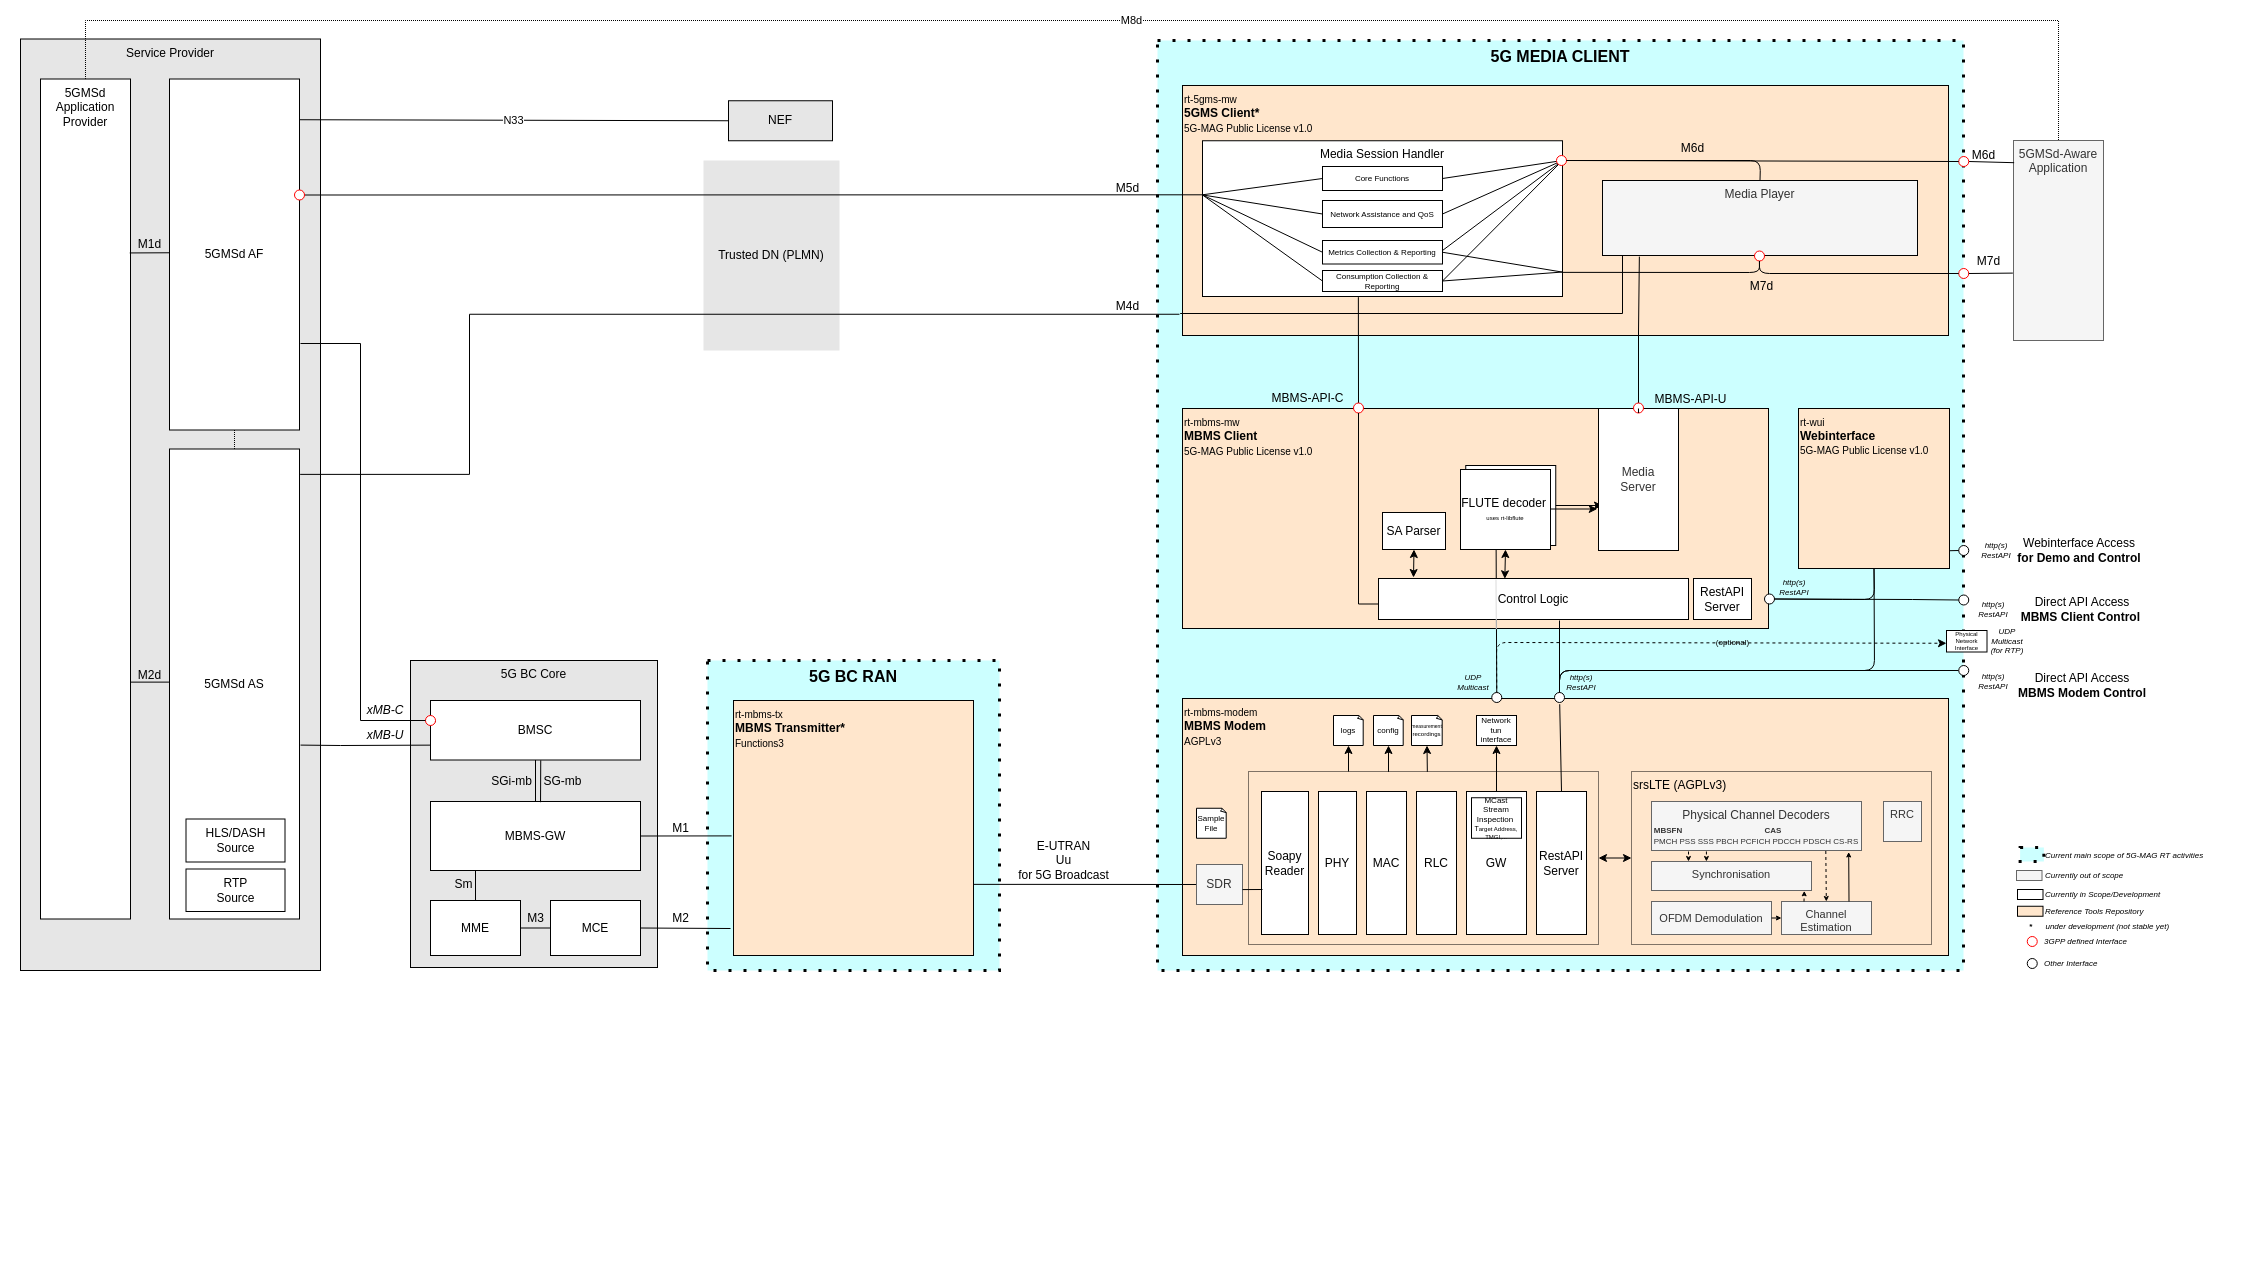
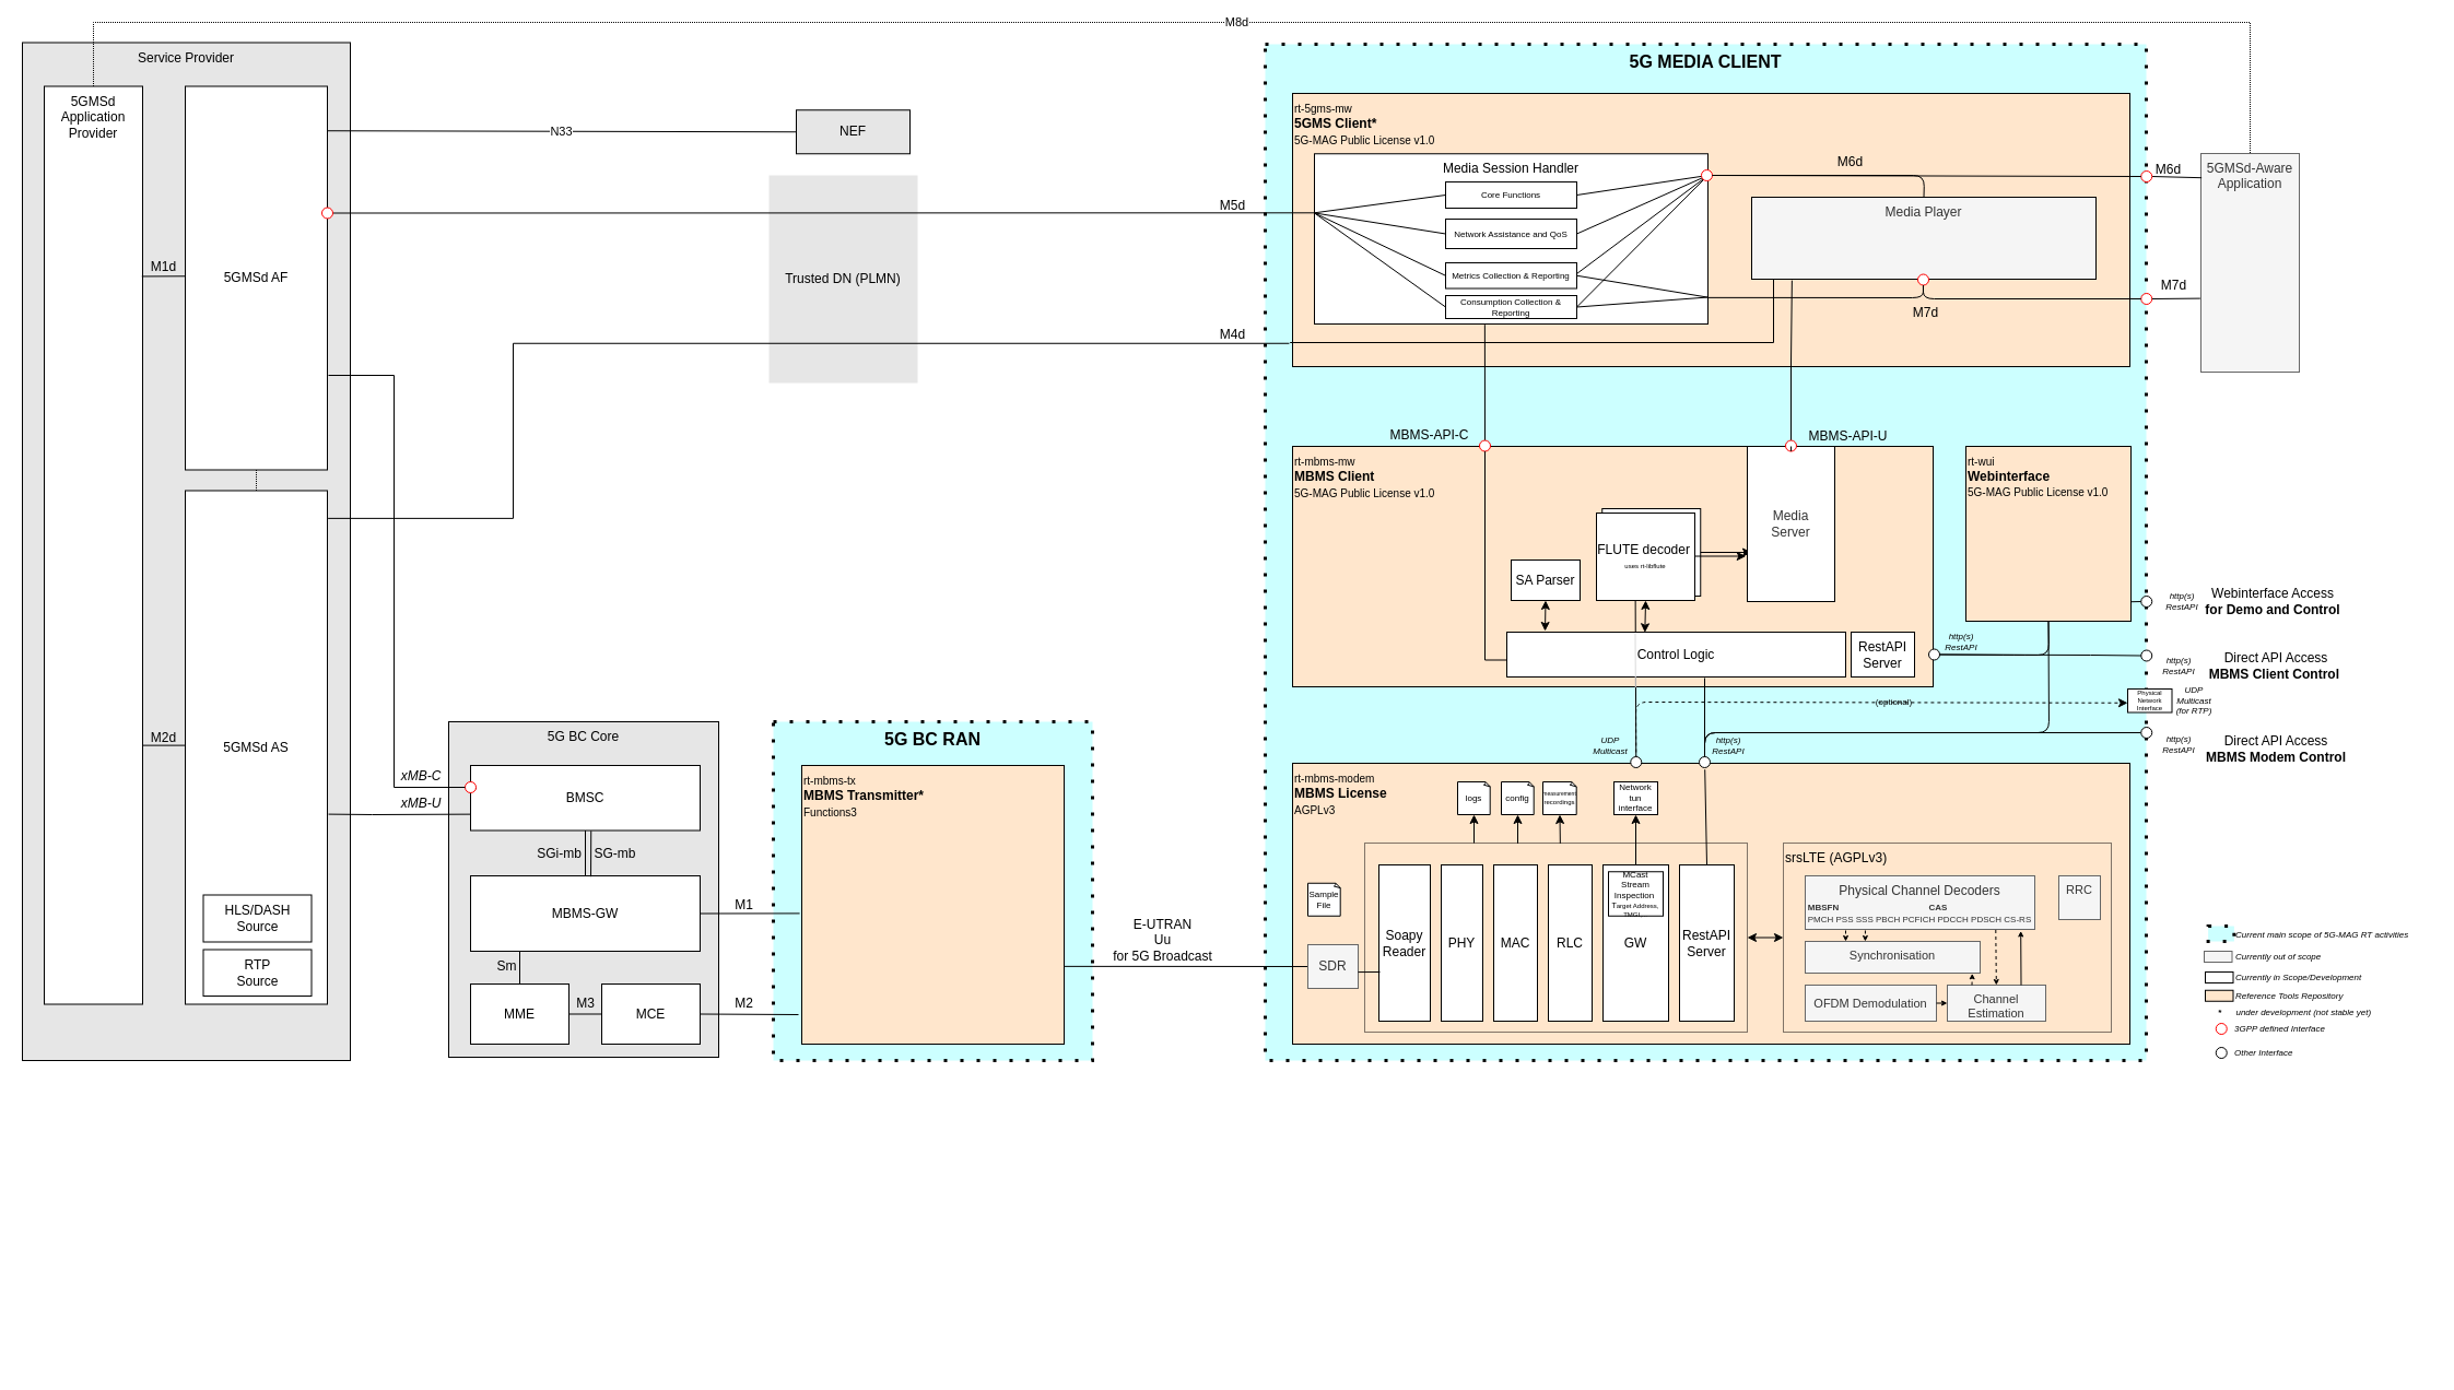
- <mxCell id="7" value="&lt;span style=&quot;font-size: 10px&quot;&gt;rt-mbms-modem&lt;/span&gt;&lt;br&gt;&lt;b&gt;MBMS Modem&lt;/b&gt;&lt;font style=&quot;font-size: 10px&quot;&gt;&lt;br&gt;AGPLv3&lt;/font&gt;" style="rounded=0;whiteSpace=wrap;html=1;fillColor=#FFE6CC;verticalAlign=top;align=left;" parent="1" vertex="1"><mxGeometry x="1182" y="698" width="766" height="257" as="geometry" /></mxCell>
+ <mxCell id="7" value="&lt;span style=&quot;font-size: 10px&quot;&gt;rt-mbms-modem&lt;/span&gt;&lt;br&gt;&lt;b&gt;MBMS License&lt;/b&gt;&lt;font style=&quot;font-size: 10px&quot;&gt;&lt;br&gt;AGPLv3&lt;/font&gt;" style="rounded=0;whiteSpace=wrap;html=1;fillColor=#FFE6CC;verticalAlign=top;align=left;" parent="1" vertex="1"><mxGeometry x="1182" y="698" width="766" height="257" as="geometry" /></mxCell>
